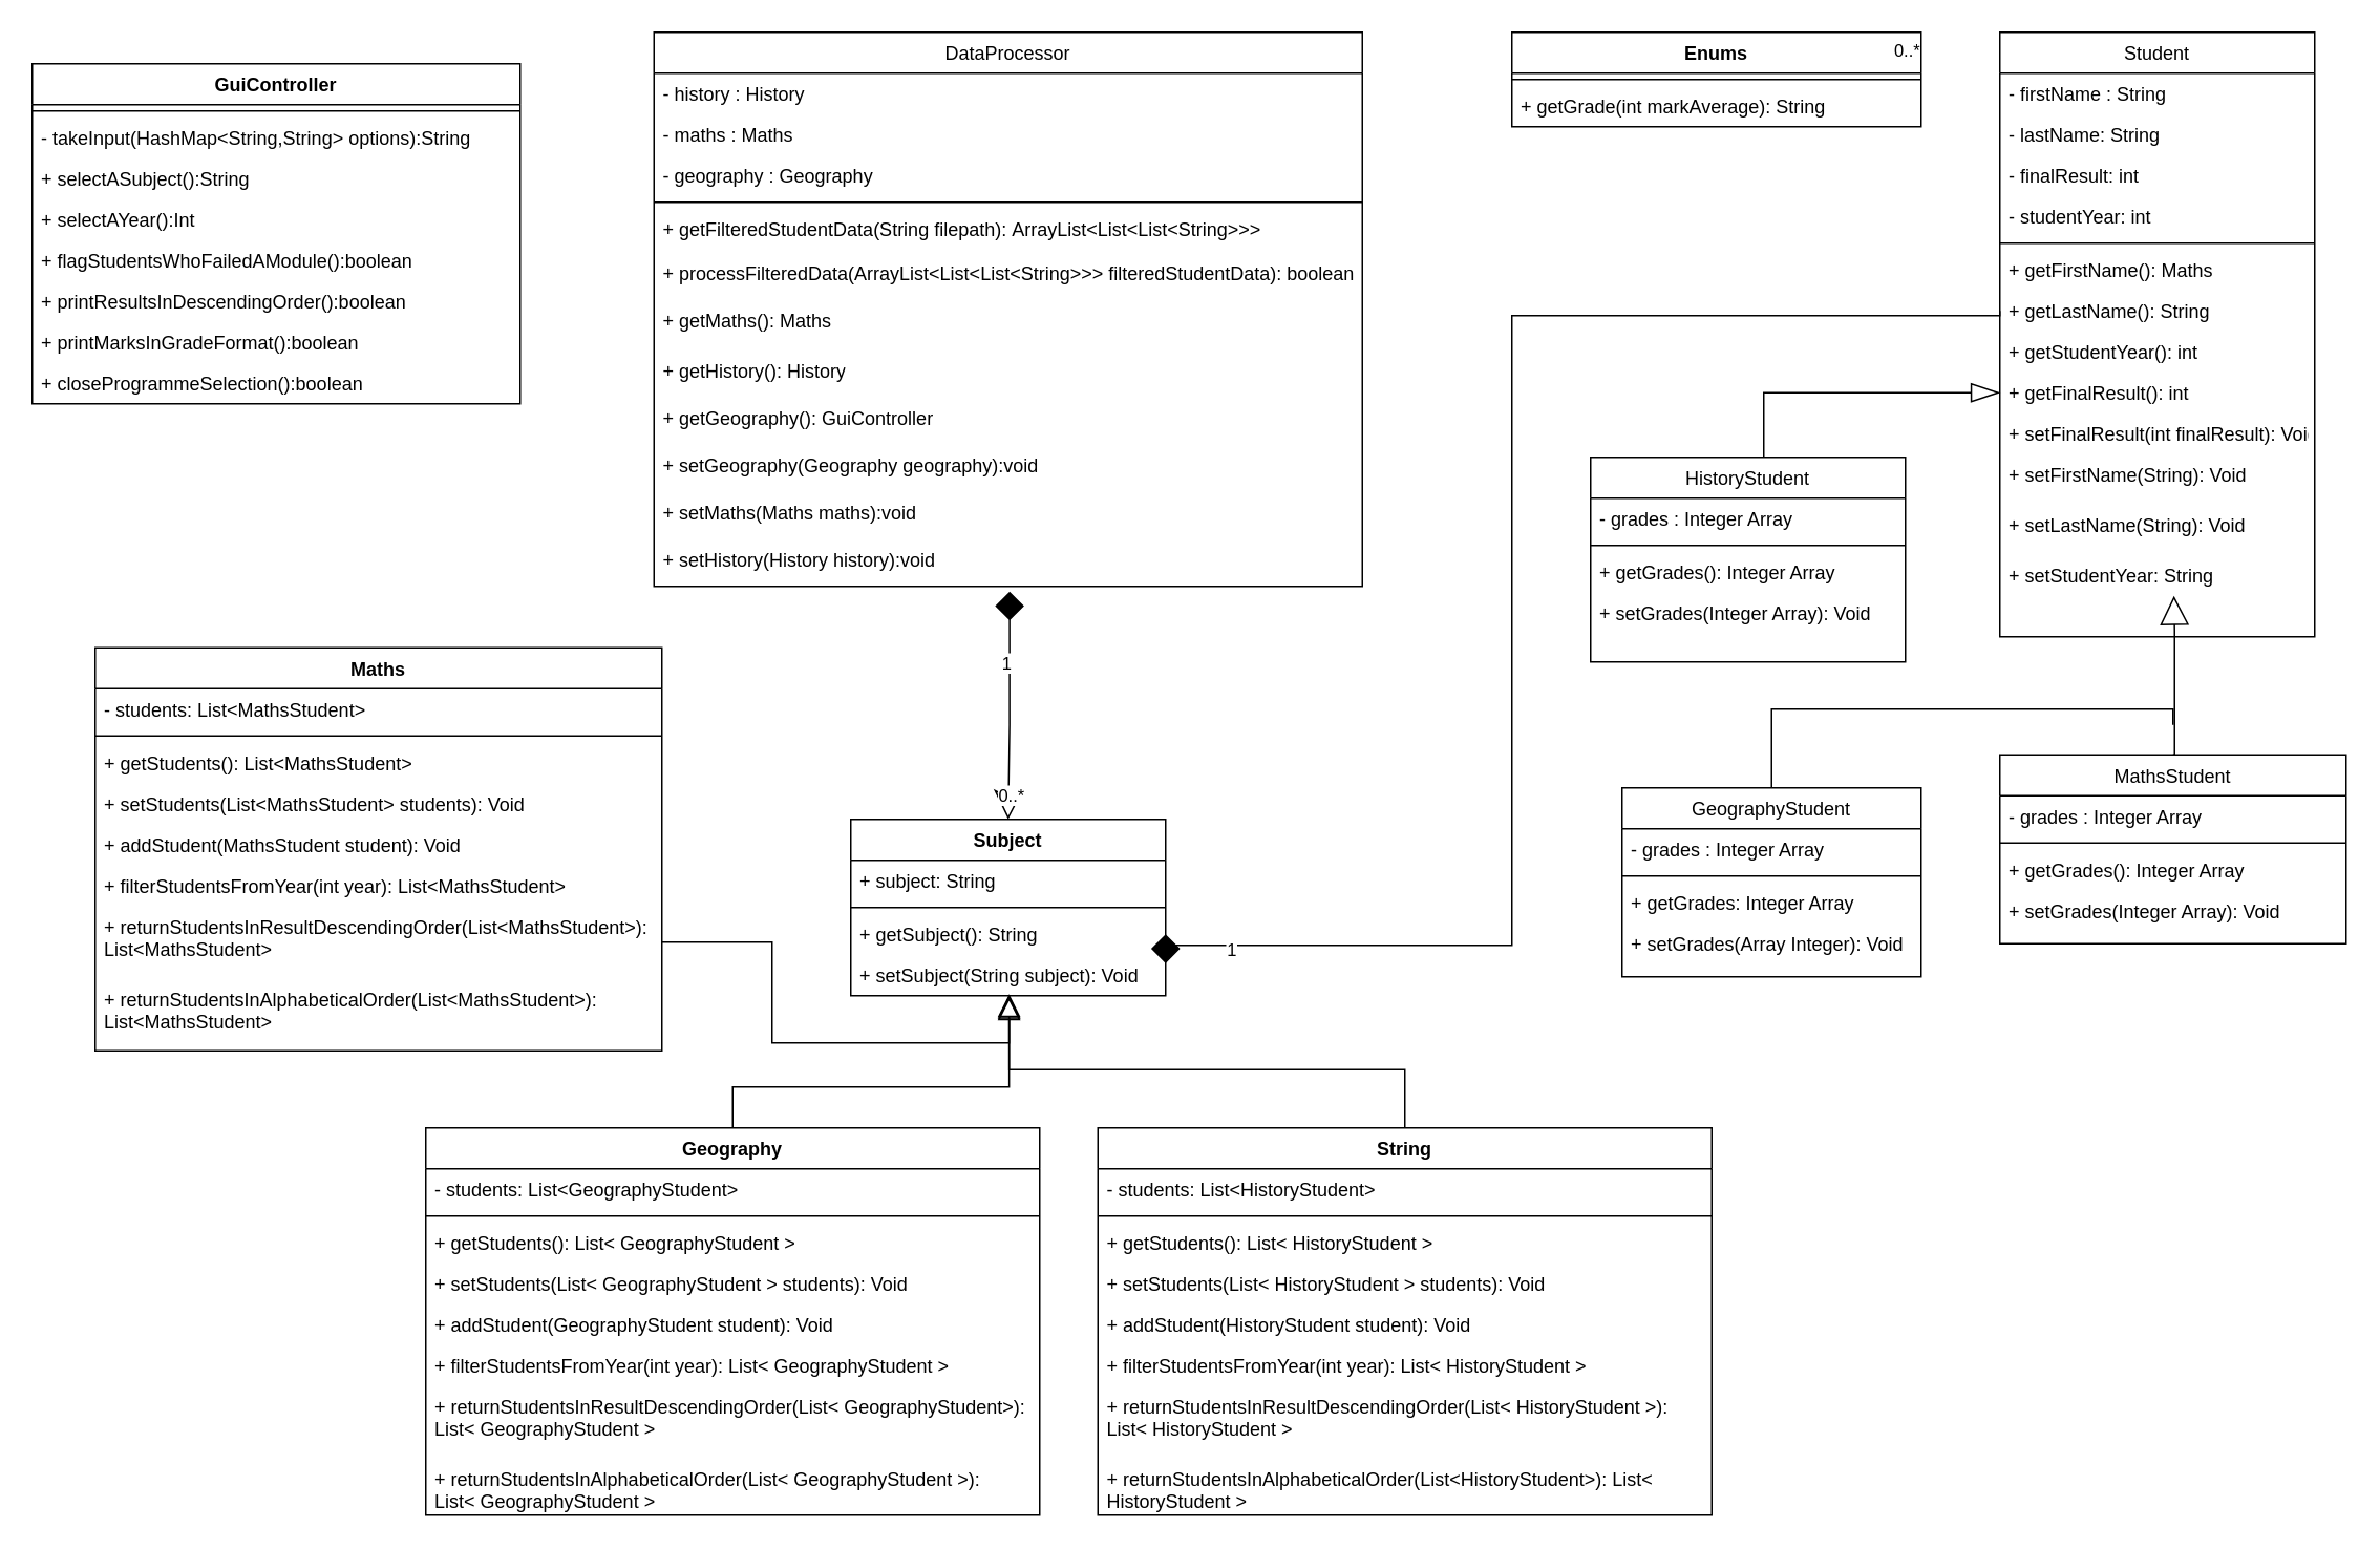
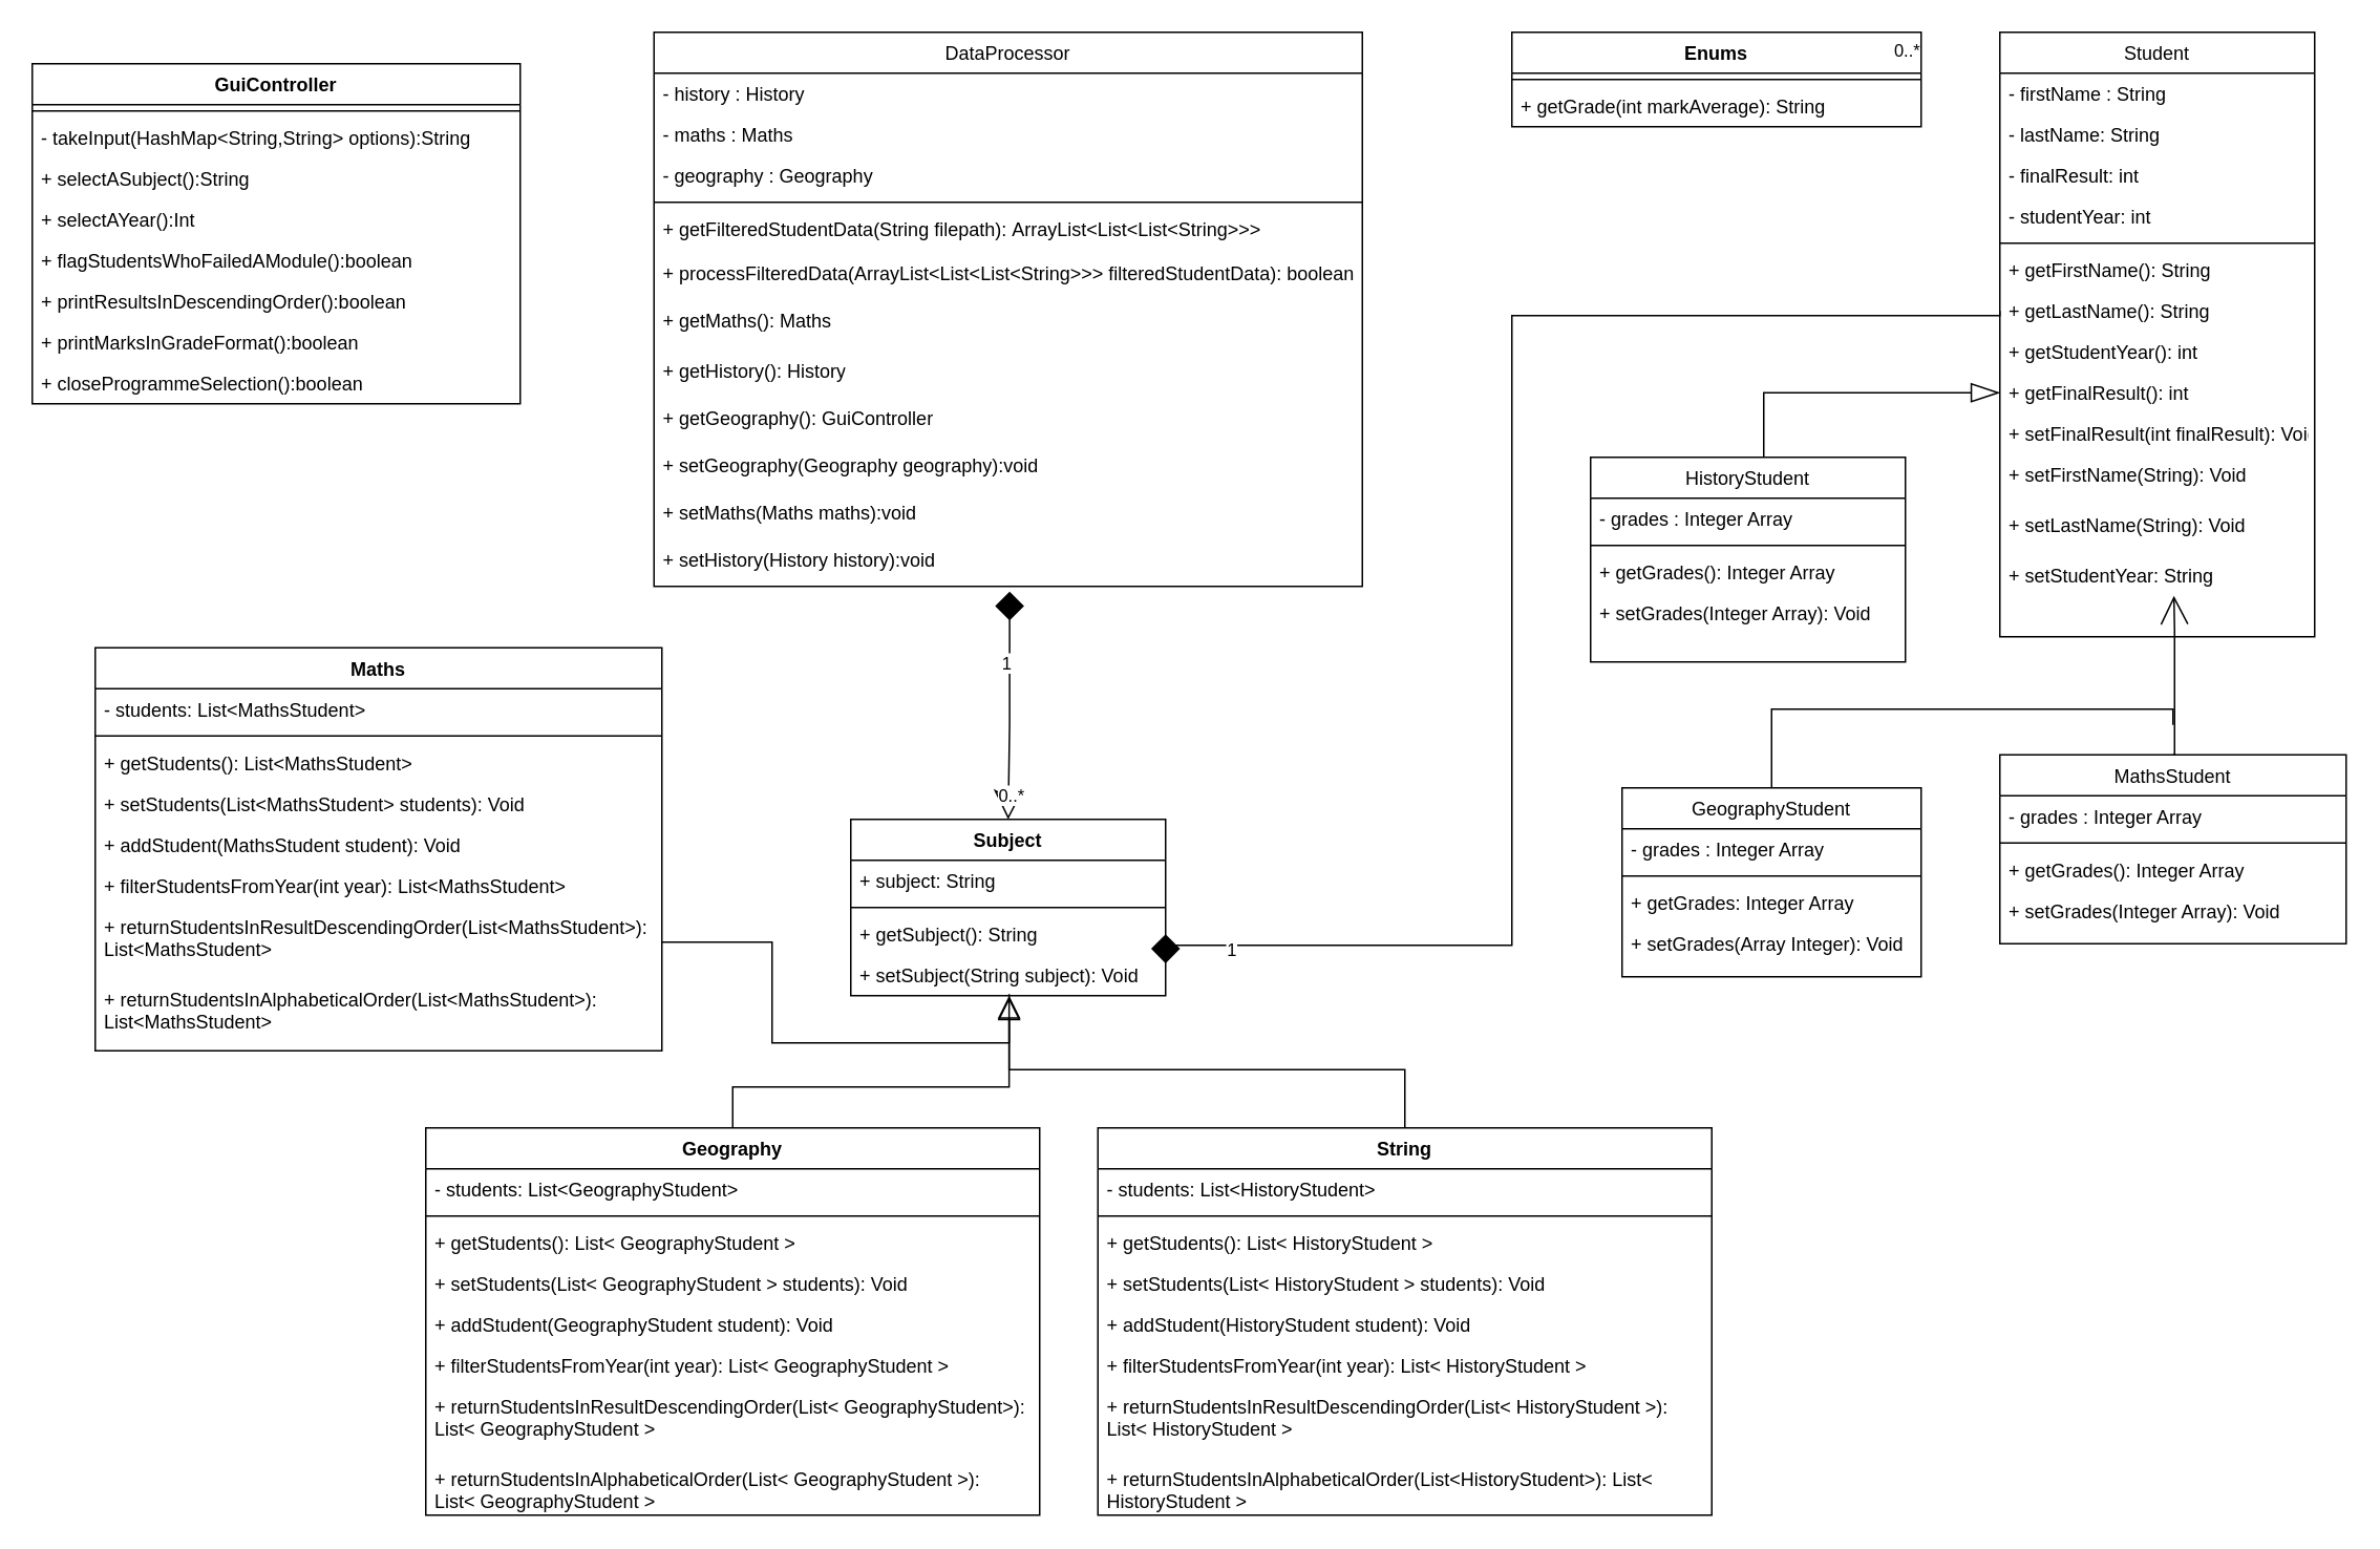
- <mxCell id="8" value="+ getFirstName(): Maths" style="text;align=left;verticalAlign=top;spacingLeft=4;spacingRight=4;overflow=hidden;rotatable=0;points=[[0,0.5],[1,0.5]];portConstraint=eastwest;rounded=0;shadow=0;html=0;" vertex="1" parent="2"><mxGeometry y="138" width="200" height="26" as="geometry" /></mxCell>
+ <mxCell id="8" value="+ getFirstName(): String" style="text;align=left;verticalAlign=top;spacingLeft=4;spacingRight=4;overflow=hidden;rotatable=0;points=[[0,0.5],[1,0.5]];portConstraint=eastwest;rounded=0;shadow=0;html=0;" vertex="1" parent="2"><mxGeometry y="138" width="200" height="26" as="geometry" /></mxCell>
- <mxCell id="81" style="edgeStyle=orthogonalEdgeStyle;rounded=0;orthogonalLoop=1;jettySize=auto;html=1;exitX=0.5;exitY=0;exitDx=0;exitDy=0;entryX=0.553;entryY=1;entryDx=0;entryDy=0;entryPerimeter=0;endArrow=block;endFill=0;startSize=16;endSize=16;" edge="1" parent="1" source="16" target="15"><mxGeometry relative="1" as="geometry"><Array as="points"><mxPoint x="1381" y="400" /><mxPoint x="1381" y="400" /></Array></mxGeometry></mxCell>
+ <mxCell id="81" style="edgeStyle=orthogonalEdgeStyle;rounded=0;orthogonalLoop=1;jettySize=auto;html=1;exitX=0.5;exitY=0;exitDx=0;exitDy=0;entryX=0.553;entryY=1;entryDx=0;entryDy=0;entryPerimeter=0;endArrow=open;endFill=0;startSize=16;endSize=16;" edge="1" parent="1" source="16" target="15"><mxGeometry relative="1" as="geometry"><Array as="points"><mxPoint x="1381" y="400" /><mxPoint x="1381" y="400" /></Array></mxGeometry></mxCell>
- <mxCell id="75" style="edgeStyle=orthogonalEdgeStyle;rounded=0;orthogonalLoop=1;jettySize=auto;html=1;entryX=0.503;entryY=0.962;entryDx=0;entryDy=0;entryPerimeter=0;endArrow=block;endFill=0;endSize=12;exitX=0.5;exitY=0;exitDx=0;exitDy=0;" edge="1" parent="1" target="65" source="82"><mxGeometry relative="1" as="geometry"><mxPoint x="400" y="830" as="sourcePoint" /><Array as="points"><mxPoint x="465" y="690" /><mxPoint x="641" y="690" /></Array></mxGeometry></mxCell>
+ <mxCell id="75" style="edgeStyle=orthogonalEdgeStyle;rounded=0;orthogonalLoop=1;jettySize=auto;html=1;entryX=0.503;entryY=0.962;entryDx=0;entryDy=0;entryPerimeter=0;endArrow=none;endFill=0;endSize=12;exitX=0.5;exitY=0;exitDx=0;exitDy=0;" edge="1" parent="1" target="65" source="82"><mxGeometry relative="1" as="geometry"><mxPoint x="400" y="830" as="sourcePoint" /><Array as="points"><mxPoint x="465" y="690" /><mxPoint x="641" y="690" /></Array></mxGeometry></mxCell>
